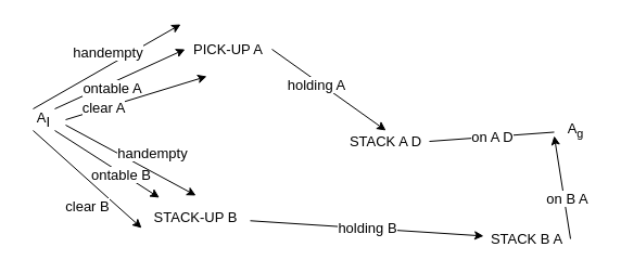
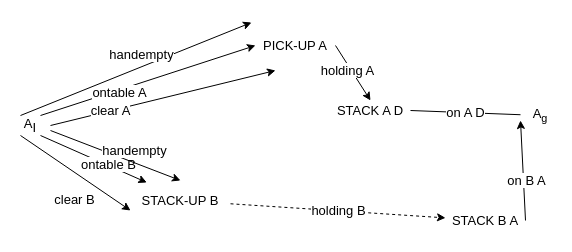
- <mxCell id="16" value="PICK-UP A" style="text;html=1;strokeColor=none;fillColor=none;align=center;verticalAlign=middle;whiteSpace=wrap;rounded=0;fontSize=13;" vertex="1" parent="1"><mxGeometry x="170" y="20" width="80" height="50" as="geometry" /></mxCell>
+ <mxCell id="16" value="PICK-UP A" style="text;html=1;strokeColor=none;fillColor=none;align=center;verticalAlign=middle;whiteSpace=wrap;rounded=0;fontSize=13;" vertex="1" parent="1"><mxGeometry x="255" y="20" width="80" height="50" as="geometry" /></mxCell>
- <mxCell id="13" value="A&lt;sub style=&quot;font-size: 13px;&quot;&gt;I&lt;/sub&gt;" style="text;html=1;strokeColor=none;fillColor=none;align=center;verticalAlign=middle;whiteSpace=wrap;rounded=0;fontSize=13;" vertex="1" parent="1"><mxGeometry x="20" y="100" width="40" height="20" as="geometry" /></mxCell>
+ <mxCell id="13" value="A&lt;sub style=&quot;font-size: 13px;&quot;&gt;I&lt;/sub&gt;" style="text;html=1;strokeColor=none;fillColor=none;align=center;verticalAlign=middle;whiteSpace=wrap;rounded=0;fontSize=13;" vertex="1" parent="1"><mxGeometry x="10" y="115" width="40" height="20" as="geometry" /></mxCell>
- <mxCell id="24" value="A&lt;sub&gt;g&lt;/sub&gt;" style="text;html=1;strokeColor=none;fillColor=none;align=center;verticalAlign=middle;whiteSpace=wrap;rounded=0;fontSize=13;" vertex="1" parent="1"><mxGeometry x="510" y="110" width="40" height="20" as="geometry" /></mxCell>
+ <mxCell id="24" value="A&lt;sub&gt;g&lt;/sub&gt;" style="text;html=1;strokeColor=none;fillColor=none;align=center;verticalAlign=middle;whiteSpace=wrap;rounded=0;fontSize=13;" vertex="1" parent="1"><mxGeometry x="520" y="105" width="40" height="20" as="geometry" /></mxCell>
- <mxCell id="23" value="STACK A D" style="text;html=1;strokeColor=none;fillColor=none;align=center;verticalAlign=middle;whiteSpace=wrap;rounded=0;fontSize=13;" vertex="1" parent="1"><mxGeometry x="315" y="120" width="80" height="20" as="geometry" /></mxCell>
+ <mxCell id="23" value="STACK A D" style="text;html=1;strokeColor=none;fillColor=none;align=center;verticalAlign=middle;whiteSpace=wrap;rounded=0;fontSize=13;" vertex="1" parent="1"><mxGeometry x="330" y="100" width="80" height="20" as="geometry" /></mxCell>
- <mxCell id="17" value="holding B" style="edgeStyle=none;rounded=0;orthogonalLoop=1;jettySize=auto;html=1;fontSize=13;" edge="1" parent="1" source="18" target="21"><mxGeometry relative="1" as="geometry" /></mxCell>
+ <mxCell id="17" value="holding B" style="edgeStyle=none;rounded=0;orthogonalLoop=1;jettySize=auto;html=1;fontSize=13;dashed=1;" edge="1" parent="1" source="18" target="21"><mxGeometry relative="1" as="geometry" /></mxCell>
